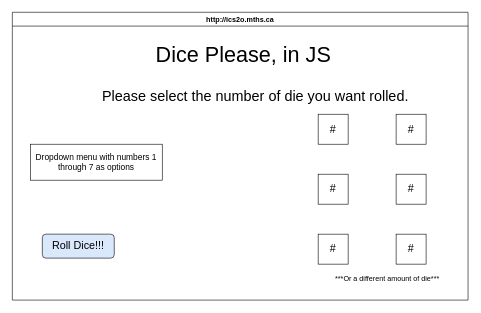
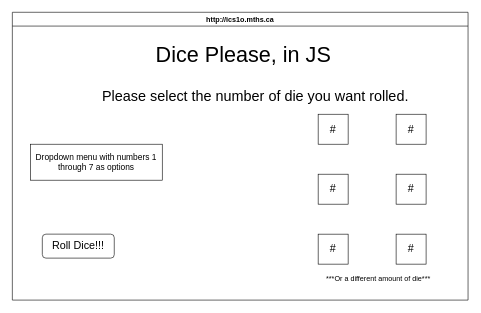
- <mxCell id="2" value="http://ics2o.mths.ca" style="swimlane;whiteSpace=wrap;html=1;" parent="1" vertex="1"><mxGeometry x="20" y="20" width="760" height="480" as="geometry" /></mxCell>
+ <mxCell id="2" value="http://ics1o.mths.ca" style="swimlane;whiteSpace=wrap;html=1;" parent="1" vertex="1"><mxGeometry x="20" y="20" width="760" height="480" as="geometry" /></mxCell>
- <mxCell id="12" value="&lt;font style=&quot;font-size: 18px;&quot;&gt;Roll Dice!!!&lt;/font&gt;" style="rounded=1;whiteSpace=wrap;html=1;fillColor=#dae8fc;" vertex="1" parent="2"><mxGeometry x="50" y="370" width="120" height="40" as="geometry" /></mxCell>
+ <mxCell id="12" value="&lt;font style=&quot;font-size: 18px;&quot;&gt;Roll Dice!!!&lt;/font&gt;" style="rounded=1;whiteSpace=wrap;html=1;" vertex="1" parent="2"><mxGeometry x="50" y="370" width="120" height="40" as="geometry" /></mxCell>
- <mxCell id="13" value="***Or a different amount of die***" style="text;html=1;align=center;verticalAlign=middle;resizable=0;points=[];autosize=1;strokeColor=none;fillColor=none;" vertex="1" parent="2"><mxGeometry x="525" y="430" width="200" height="30" as="geometry" /></mxCell>
+ <mxCell id="13" value="***Or a different amount of die***" style="text;html=1;align=center;verticalAlign=middle;resizable=0;points=[];autosize=1;strokeColor=none;fillColor=none;" vertex="1" parent="2"><mxGeometry x="510" y="430" width="200" height="30" as="geometry" /></mxCell>
